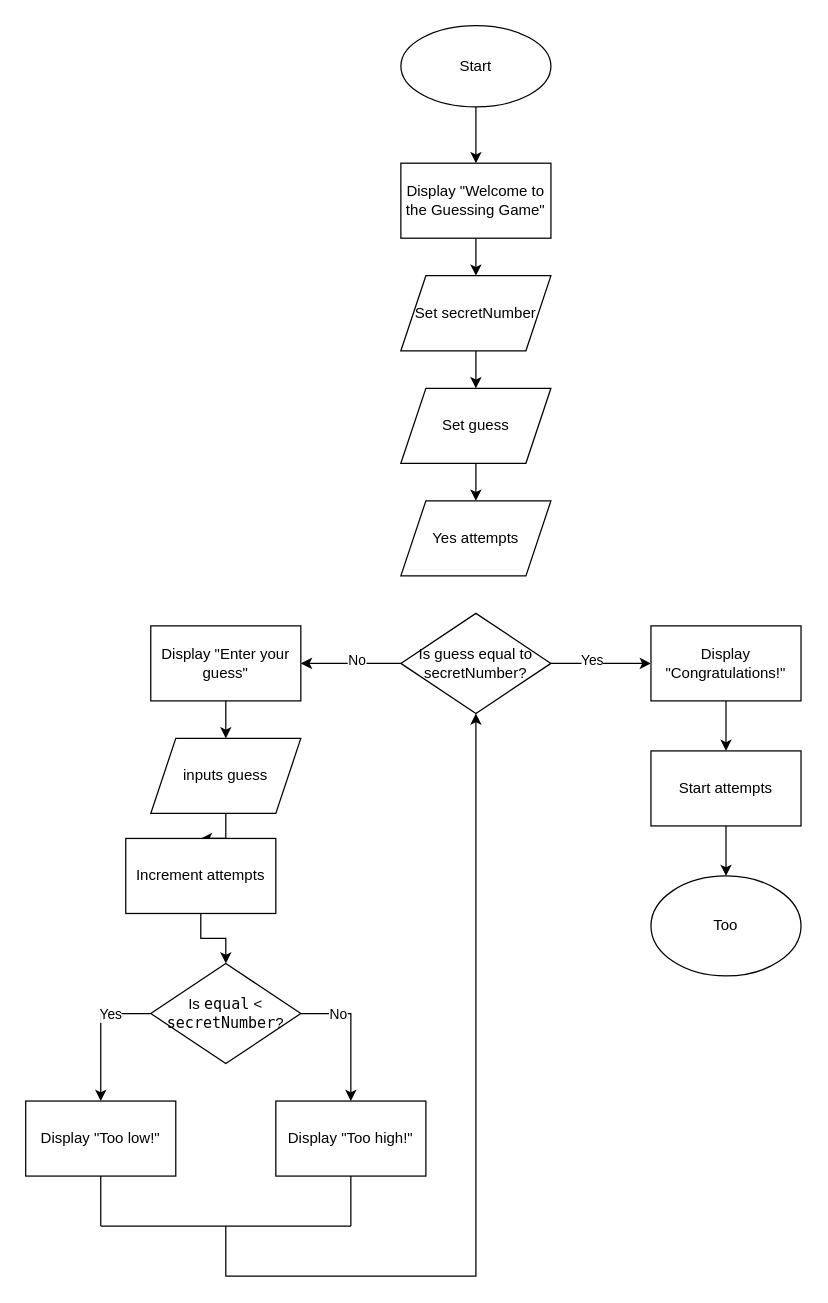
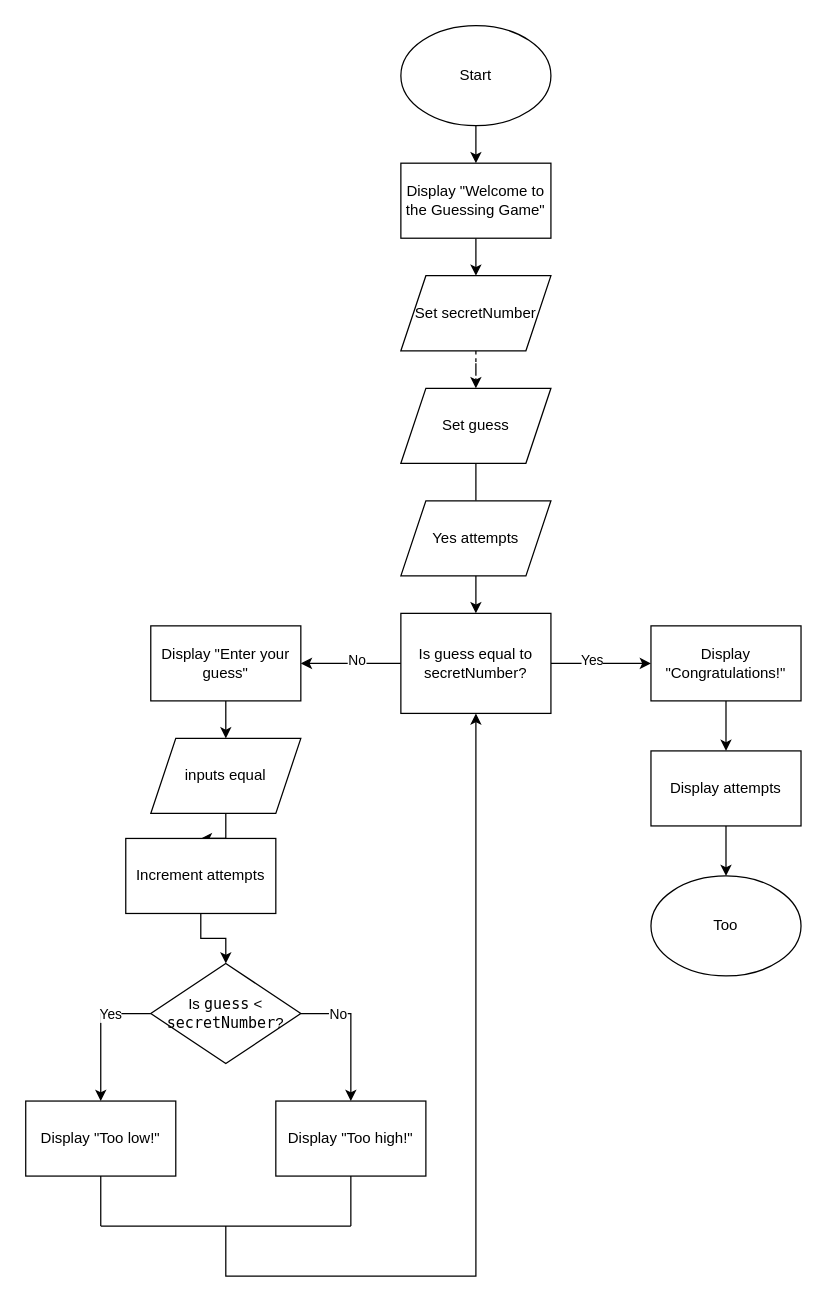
- <mxCell id="3" value="Start" style="ellipse;whiteSpace=wrap;html=1;" vertex="1" parent="1"><mxGeometry x="320" y="20" width="120" height="65" as="geometry" /></mxCell>
+ <mxCell id="3" value="Start" style="ellipse;whiteSpace=wrap;html=1;" vertex="1" parent="1"><mxGeometry x="320" y="20" width="120" height="80" as="geometry" /></mxCell>
- <mxCell id="13" value="" style="edgeStyle=orthogonalEdgeStyle;rounded=0;orthogonalLoop=1;jettySize=auto;html=1;" edge="1" parent="1" source="14" target="16"><mxGeometry relative="1" as="geometry" /></mxCell>
+ <mxCell id="13" value="" style="edgeStyle=orthogonalEdgeStyle;rounded=0;orthogonalLoop=1;jettySize=auto;html=1;dashed=1;" edge="1" parent="1" source="14" target="16"><mxGeometry relative="1" as="geometry" /></mxCell>
- <mxCell id="15" value="" style="edgeStyle=orthogonalEdgeStyle;rounded=0;orthogonalLoop=1;jettySize=auto;html=1;" edge="1" parent="1" source="16" target="18"><mxGeometry relative="1" as="geometry" /></mxCell>
+ <mxCell id="15" value="" style="edgeStyle=orthogonalEdgeStyle;rounded=0;orthogonalLoop=1;jettySize=auto;html=1;endArrow=none;" edge="1" parent="1" source="16" target="18"><mxGeometry relative="1" as="geometry" /></mxCell>
+ <mxCell id="17" value="" style="edgeStyle=orthogonalEdgeStyle;rounded=0;orthogonalLoop=1;jettySize=auto;html=1;" edge="1" parent="1" source="18" target="10"><mxGeometry relative="1" as="geometry" /></mxCell>
- <mxCell id="10" value="Is guess&amp;nbsp;equal to secretNumber?" style="rhombus;whiteSpace=wrap;html=1;" vertex="1" parent="1"><mxGeometry x="320" y="490" width="120" height="80" as="geometry" /></mxCell>
+ <mxCell id="10" value="Is guess&amp;nbsp;equal to secretNumber?" style="whiteSpace=wrap;html=1;rounded=0;" vertex="1" parent="1"><mxGeometry x="320" y="490" width="120" height="80" as="geometry" /></mxCell>
- <mxCell id="24" value="inputs guess" style="shape=parallelogram;perimeter=parallelogramPerimeter;whiteSpace=wrap;html=1;fixedSize=1;" vertex="1" parent="1"><mxGeometry x="120" y="590" width="120" height="60" as="geometry" /></mxCell>
+ <mxCell id="24" value="inputs equal" style="shape=parallelogram;perimeter=parallelogramPerimeter;whiteSpace=wrap;html=1;fixedSize=1;" vertex="1" parent="1"><mxGeometry x="120" y="590" width="120" height="60" as="geometry" /></mxCell>
- <mxCell id="22" value="Start attempts" style="rounded=0;whiteSpace=wrap;html=1;" vertex="1" parent="1"><mxGeometry x="520" y="600" width="120" height="60" as="geometry" /></mxCell>
+ <mxCell id="22" value="Display attempts" style="rounded=0;whiteSpace=wrap;html=1;" vertex="1" parent="1"><mxGeometry x="520" y="600" width="120" height="60" as="geometry" /></mxCell>
- <mxCell id="27" value="Is &lt;code&gt;equal&lt;/code&gt; &amp;lt; &lt;code&gt;secretNumber&lt;/code&gt;?" style="rhombus;whiteSpace=wrap;html=1;" vertex="1" parent="1"><mxGeometry x="120" y="770" width="120" height="80" as="geometry" /></mxCell>
+ <mxCell id="27" value="Is &lt;code&gt;guess&lt;/code&gt; &amp;lt; &lt;code&gt;secretNumber&lt;/code&gt;?" style="rhombus;whiteSpace=wrap;html=1;" vertex="1" parent="1"><mxGeometry x="120" y="770" width="120" height="80" as="geometry" /></mxCell>
